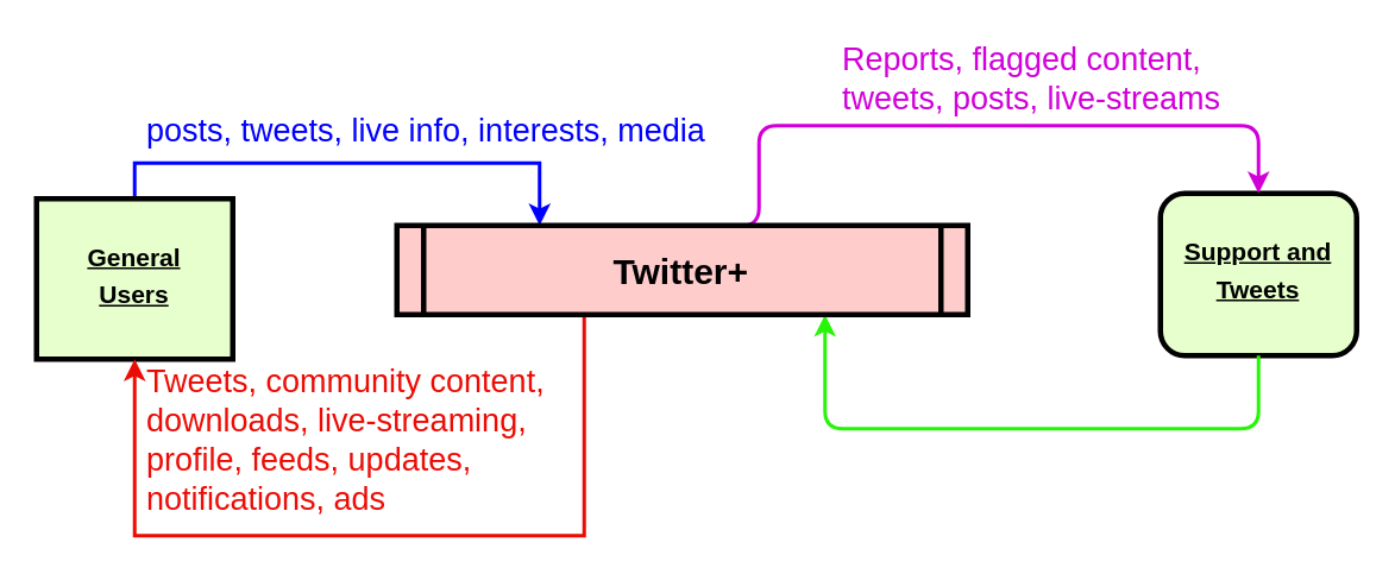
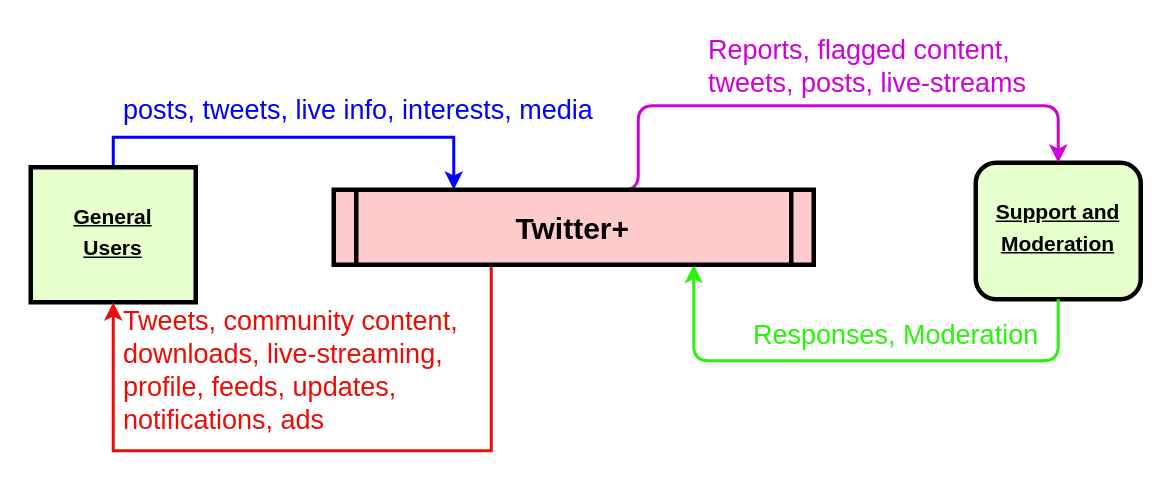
- <mxCell id="4" value="&lt;p style=&quot;margin: 4px 0px 0px; text-align: center; text-decoration: underline; font-size: 14px;&quot;&gt;&lt;font style=&quot;font-size: 14px;&quot;&gt;&lt;br&gt;&lt;/font&gt;&lt;/p&gt;&lt;p style=&quot;margin: 4px 0px 0px; text-align: center; text-decoration: underline; font-size: 14px;&quot;&gt;&lt;font style=&quot;font-size: 14px;&quot;&gt;Support and&lt;/font&gt;&lt;/p&gt;&lt;p style=&quot;margin: 4px 0px 0px; text-align: center; text-decoration: underline; font-size: 14px;&quot;&gt;&lt;font style=&quot;font-size: 14px;&quot;&gt;Tweets&lt;/font&gt;&lt;/p&gt;" style="verticalAlign=middle;align=center;overflow=fill;fontSize=12;fontFamily=Helvetica;html=1;rounded=1;fontStyle=1;strokeWidth=3;fillColor=#E6FFCC" parent="1" vertex="1"><mxGeometry x="650" y="108" width="110" height="91" as="geometry" /></mxCell>
+ <mxCell id="4" value="&lt;p style=&quot;margin: 4px 0px 0px; text-align: center; text-decoration: underline; font-size: 14px;&quot;&gt;&lt;font style=&quot;font-size: 14px;&quot;&gt;&lt;br&gt;&lt;/font&gt;&lt;/p&gt;&lt;p style=&quot;margin: 4px 0px 0px; text-align: center; text-decoration: underline; font-size: 14px;&quot;&gt;&lt;font style=&quot;font-size: 14px;&quot;&gt;Support and&lt;/font&gt;&lt;/p&gt;&lt;p style=&quot;margin: 4px 0px 0px; text-align: center; text-decoration: underline; font-size: 14px;&quot;&gt;&lt;font style=&quot;font-size: 14px;&quot;&gt;Moderation&lt;/font&gt;&lt;/p&gt;" style="verticalAlign=middle;align=center;overflow=fill;fontSize=12;fontFamily=Helvetica;html=1;rounded=1;fontStyle=1;strokeWidth=3;fillColor=#E6FFCC" parent="1" vertex="1"><mxGeometry x="650" y="108" width="110" height="91" as="geometry" /></mxCell>
+ <mxCell id="10" value="Responses, Moderation" style="text;spacingTop=-5;align=left;fontColor=#27F507;fontSize=18;" parent="1" vertex="1"><mxGeometry x="500" y="210" width="190" height="28" as="geometry" /></mxCell>
